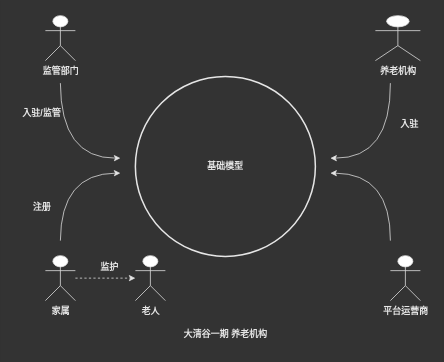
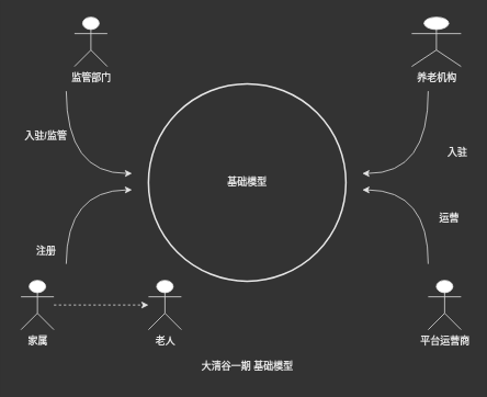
- <mxCell id="5" value="监管部门" style="shape=umlActor;verticalLabelPosition=bottom;verticalAlign=top;html=1;outlineConnect=0;strokeColor=#E6E6E6;fontColor=#E6E6E6;fontStyle=1" parent="1" vertex="1"><mxGeometry x="60" y="20" width="40" height="60" as="geometry" /></mxCell>
+ <mxCell id="5" value="监管部门" style="shape=umlActor;verticalLabelPosition=bottom;verticalAlign=top;html=1;outlineConnect=0;strokeColor=#E6E6E6;fontColor=#E6E6E6;fontStyle=1" parent="1" vertex="1"><mxGeometry x="90" y="20" width="40" height="60" as="geometry" /></mxCell>
- <mxCell id="12" value="&lt;font color=&quot;#e6e6e6&quot;&gt;&lt;b&gt;入驻/监管&lt;/b&gt;&lt;/font&gt;" style="text;html=1;align=center;verticalAlign=middle;resizable=0;points=[];autosize=1;strokeColor=none;fillColor=none;" parent="1" vertex="1"><mxGeometry x="20" y="135" width="70" height="30" as="geometry" /></mxCell>
+ <mxCell id="12" value="&lt;font color=&quot;#e6e6e6&quot;&gt;&lt;b&gt;入驻/监管&lt;/b&gt;&lt;/font&gt;" style="text;html=1;align=center;verticalAlign=middle;resizable=0;points=[];autosize=1;strokeColor=none;fillColor=none;" parent="1" vertex="1"><mxGeometry x="20" y="150" width="70" height="30" as="geometry" /></mxCell>
- <mxCell id="13" value="&lt;font color=&quot;#e6e6e6&quot;&gt;&lt;b&gt;入驻&lt;/b&gt;&lt;/font&gt;" style="text;html=1;align=center;verticalAlign=middle;resizable=0;points=[];autosize=1;strokeColor=none;fillColor=none;" parent="1" vertex="1"><mxGeometry x="520" y="150" width="50" height="30" as="geometry" /></mxCell>
+ <mxCell id="13" value="&lt;font color=&quot;#e6e6e6&quot;&gt;&lt;b&gt;入驻&lt;/b&gt;&lt;/font&gt;" style="text;html=1;align=center;verticalAlign=middle;resizable=0;points=[];autosize=1;strokeColor=none;fillColor=none;" parent="1" vertex="1"><mxGeometry x="530" y="170" width="50" height="30" as="geometry" /></mxCell>
+ <mxCell id="15" value="&lt;font color=&quot;#e6e6e6&quot;&gt;&lt;b&gt;运营&lt;/b&gt;&lt;/font&gt;" style="text;html=1;align=center;verticalAlign=middle;resizable=0;points=[];autosize=1;strokeColor=none;fillColor=none;" parent="1" vertex="1"><mxGeometry x="520" y="250" width="50" height="30" as="geometry" /></mxCell>
- <mxCell id="14" value="&lt;font color=&quot;#e6e6e6&quot;&gt;&lt;b&gt;注册&lt;/b&gt;&lt;/font&gt;" style="text;html=1;align=center;verticalAlign=middle;resizable=0;points=[];autosize=1;strokeColor=none;fillColor=none;" parent="1" vertex="1"><mxGeometry x="30" y="260" width="50" height="30" as="geometry" /></mxCell>
+ <mxCell id="14" value="&lt;font color=&quot;#e6e6e6&quot;&gt;&lt;b&gt;注册&lt;/b&gt;&lt;/font&gt;" style="text;html=1;align=center;verticalAlign=middle;resizable=0;points=[];autosize=1;strokeColor=none;fillColor=none;" parent="1" vertex="1"><mxGeometry x="30" y="290" width="50" height="30" as="geometry" /></mxCell>
- <mxCell id="18" value="&lt;font color=&quot;#e6e6e6&quot;&gt;&lt;b&gt;监护&lt;/b&gt;&lt;/font&gt;" style="text;html=1;align=center;verticalAlign=middle;resizable=0;points=[];autosize=1;strokeColor=none;fillColor=none;" parent="1" vertex="1"><mxGeometry x="120" y="340" width="50" height="30" as="geometry" /></mxCell>
- <mxCell id="4" value="家属" style="shape=umlActor;verticalLabelPosition=bottom;verticalAlign=top;html=1;outlineConnect=0;strokeColor=#E6E6E6;fontColor=#E6E6E6;fontStyle=1" parent="1" vertex="1"><mxGeometry x="60" y="340" width="40" height="60" as="geometry" /></mxCell>
+ <mxCell id="4" value="家属" style="shape=umlActor;verticalLabelPosition=bottom;verticalAlign=top;html=1;outlineConnect=0;strokeColor=#E6E6E6;fontColor=#E6E6E6;fontStyle=1" parent="1" vertex="1"><mxGeometry x="25" y="340" width="40" height="60" as="geometry" /></mxCell>
- <mxCell id="16" value="&lt;font color=&quot;#e6e6e6&quot;&gt;&lt;b&gt;大清谷一期 养老机构&lt;/b&gt;&lt;/font&gt;" style="text;html=1;align=center;verticalAlign=middle;resizable=0;points=[];autosize=1;strokeColor=none;fillColor=none;" parent="1" vertex="1"><mxGeometry x="235" y="430" width="130" height="30" as="geometry" /></mxCell>
+ <mxCell id="16" value="&lt;font color=&quot;#e6e6e6&quot;&gt;&lt;b&gt;大清谷一期 基础模型&lt;/b&gt;&lt;/font&gt;" style="text;html=1;align=center;verticalAlign=middle;resizable=0;points=[];autosize=1;strokeColor=none;fillColor=none;" parent="1" vertex="1"><mxGeometry x="235" y="430" width="130" height="30" as="geometry" /></mxCell>
